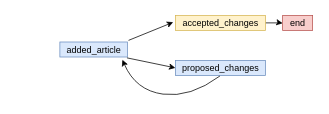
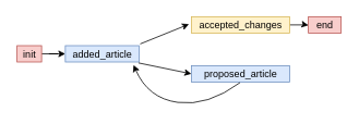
+ <mxCell id="5" value="init" style="text;html=1;align=center;verticalAlign=middle;resizable=0;points=[];autosize=1;strokeColor=#b85450;fillColor=#f8cecc;" parent="1" vertex="1"><mxGeometry x="20" y="55.5" width="30" height="20" as="geometry" /></mxCell>
+ <mxCell id="4" style="edgeStyle=orthogonalEdgeStyle;rounded=0;orthogonalLoop=1;jettySize=auto;html=1;" parent="1" source="5" target="3" edge="1"><mxGeometry relative="1" as="geometry" /></mxCell>
- <mxCell id="9" value="proposed_changes" style="text;html=1;align=center;verticalAlign=middle;resizable=0;points=[];autosize=1;strokeColor=#6c8ebf;fillColor=#dae8fc;" parent="1" vertex="1"><mxGeometry x="233" y="80" width="120" height="20" as="geometry" /></mxCell>
+ <mxCell id="9" value="proposed_article" style="text;html=1;align=center;verticalAlign=middle;resizable=0;points=[];autosize=1;strokeColor=#6c8ebf;fillColor=#dae8fc;" parent="1" vertex="1"><mxGeometry x="233" y="80" width="120" height="20" as="geometry" /></mxCell>
